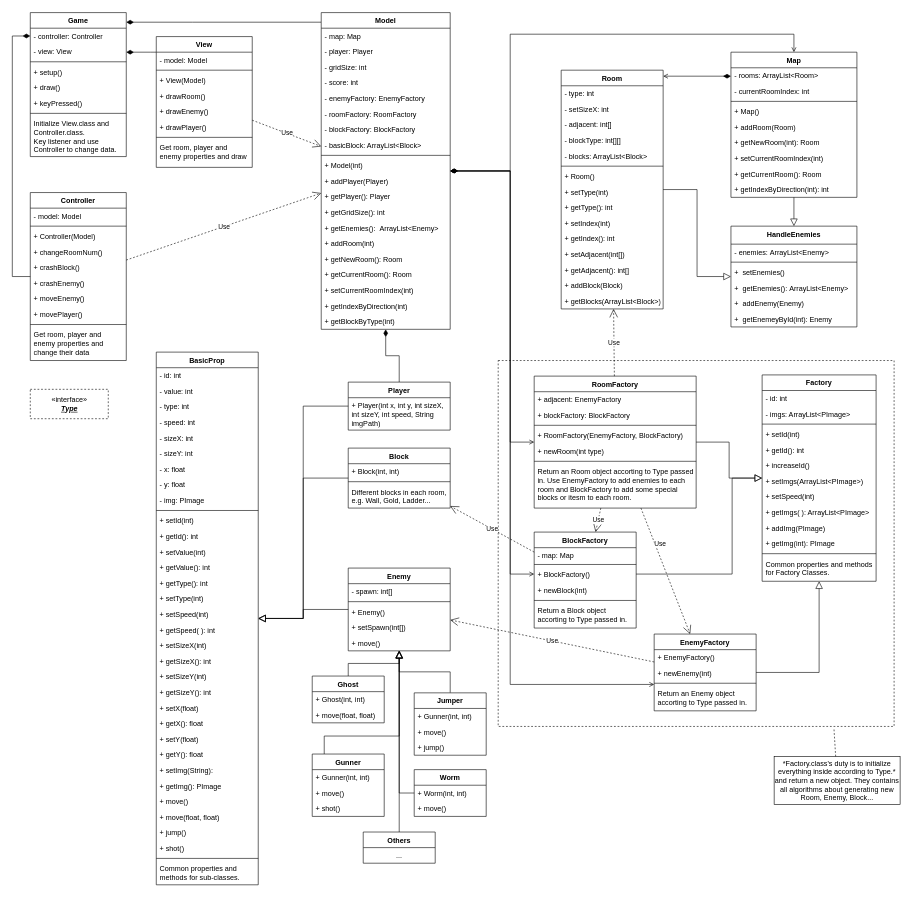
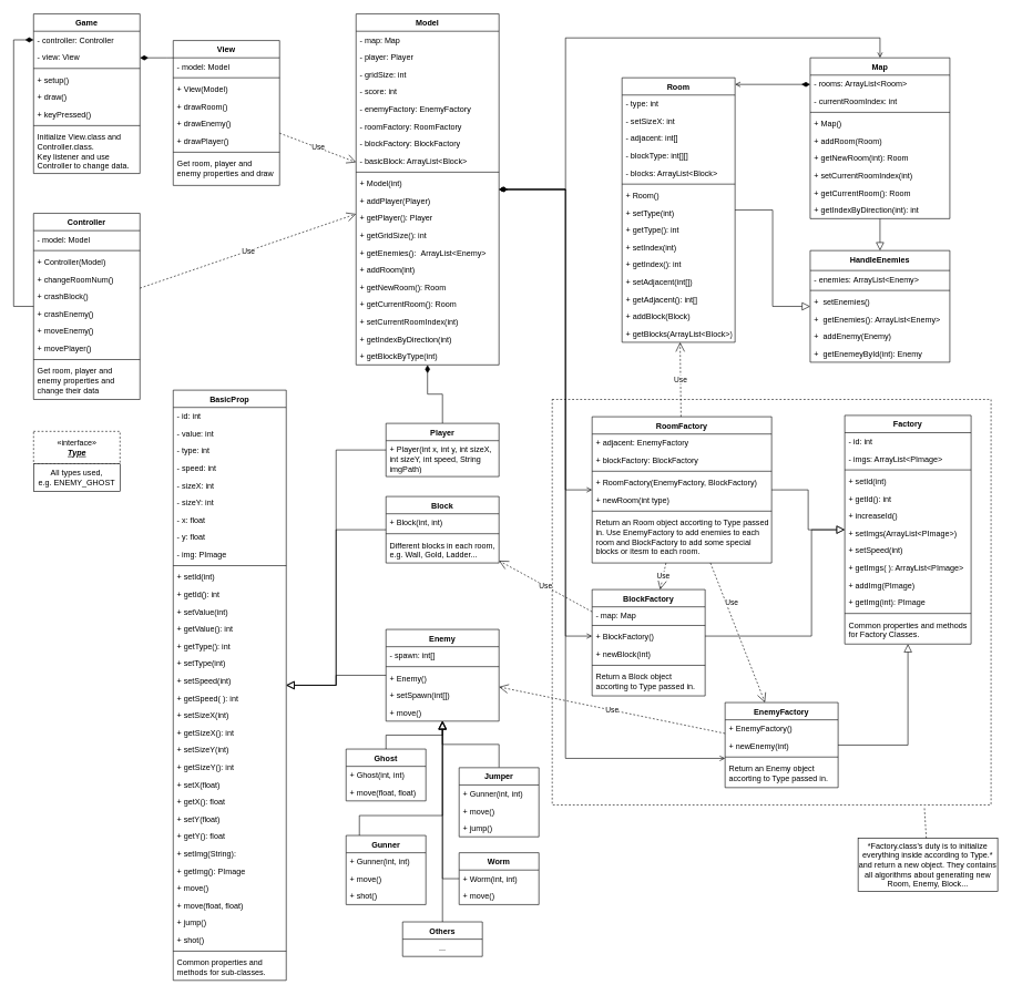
- <mxCell id="181" style="edgeStyle=orthogonalEdgeStyle;rounded=0;orthogonalLoop=1;jettySize=auto;html=1;startArrow=none;startFill=0;endArrow=diamondThin;endFill=1;endSize=10;" parent="1" source="182" target="215" edge="1"><mxGeometry relative="1" as="geometry"><Array as="points"><mxPoint x="320" y="36" /><mxPoint x="320" y="36" /></Array></mxGeometry></mxCell>
+ <mxCell id="230" value="All types used, e.g.&amp;nbsp;ENEMY_GHOST" style="html=1;rounded=0;fillColor=default;whiteSpace=wrap;" vertex="1" parent="228"><mxGeometry y="49" width="130" height="41" as="geometry" /></mxCell>
